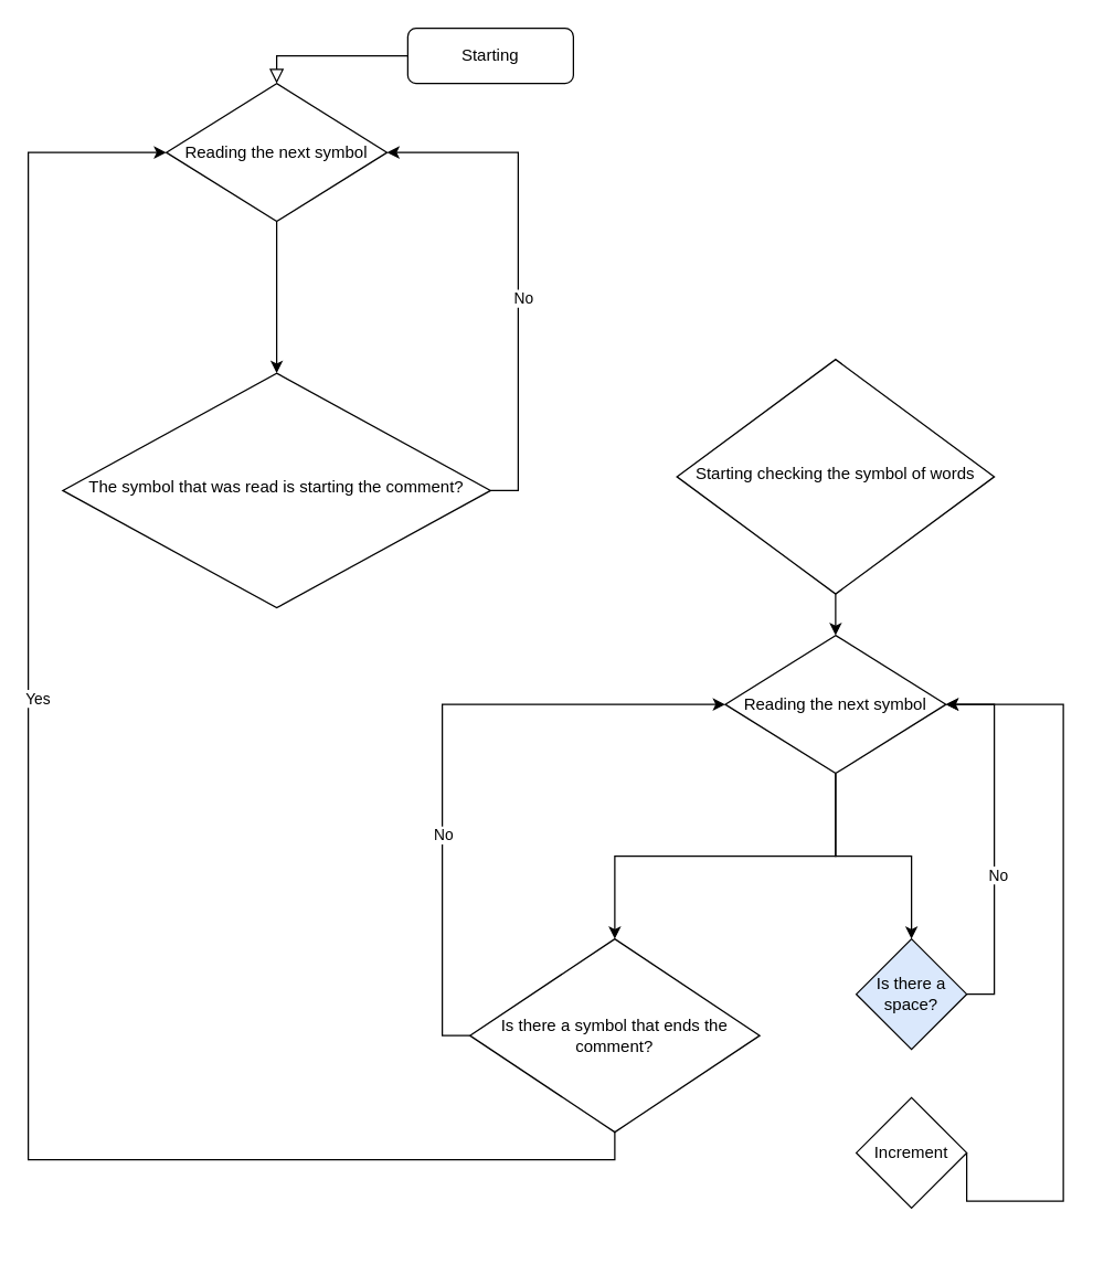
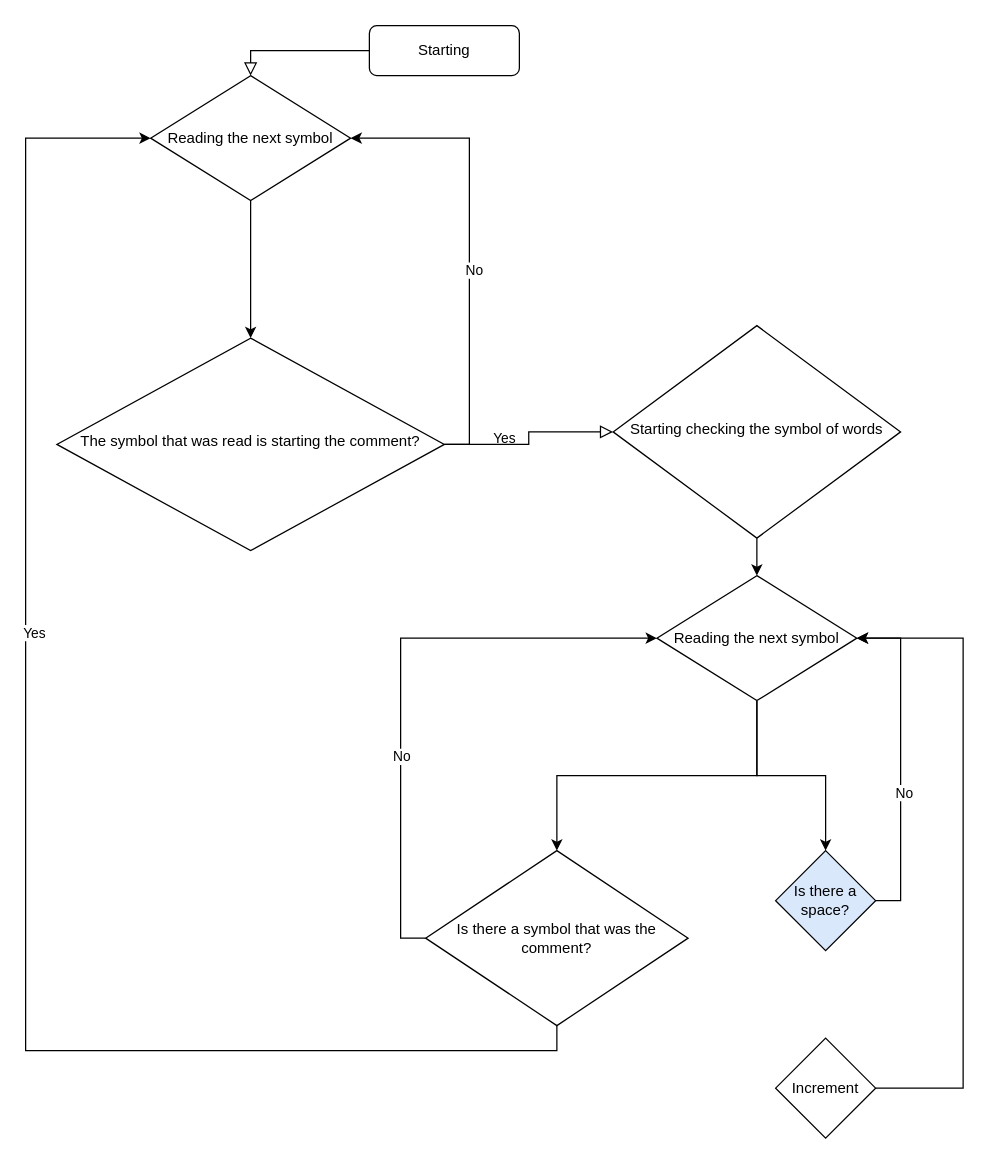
+ <mxCell id="4" value="Yes" style="rounded=0;html=1;jettySize=auto;orthogonalLoop=1;fontSize=11;endArrow=block;endFill=0;endSize=8;strokeWidth=1;shadow=0;labelBackgroundColor=none;edgeStyle=orthogonalEdgeStyle;" parent="1" source="7" target="9" edge="1"><mxGeometry y="20" relative="1" as="geometry"><mxPoint as="offset" /></mxGeometry></mxCell>
- <mxCell id="24" value="Is there a symbol that ends the comment?" style="rhombus;whiteSpace=wrap;html=1;" vertex="1" parent="1"><mxGeometry x="340" y="680" width="210" height="140" as="geometry" /></mxCell>
+ <mxCell id="24" value="Is there a symbol that was the comment?" style="rhombus;whiteSpace=wrap;html=1;" vertex="1" parent="1"><mxGeometry x="340" y="680" width="210" height="140" as="geometry" /></mxCell>
- <mxCell id="19" value="Increment" style="rhombus;whiteSpace=wrap;html=1;" vertex="1" parent="1"><mxGeometry x="620" y="795" width="80" height="80" as="geometry" /></mxCell>
+ <mxCell id="19" value="Increment" style="rhombus;whiteSpace=wrap;html=1;" vertex="1" parent="1"><mxGeometry x="620" y="830" width="80" height="80" as="geometry" /></mxCell>
